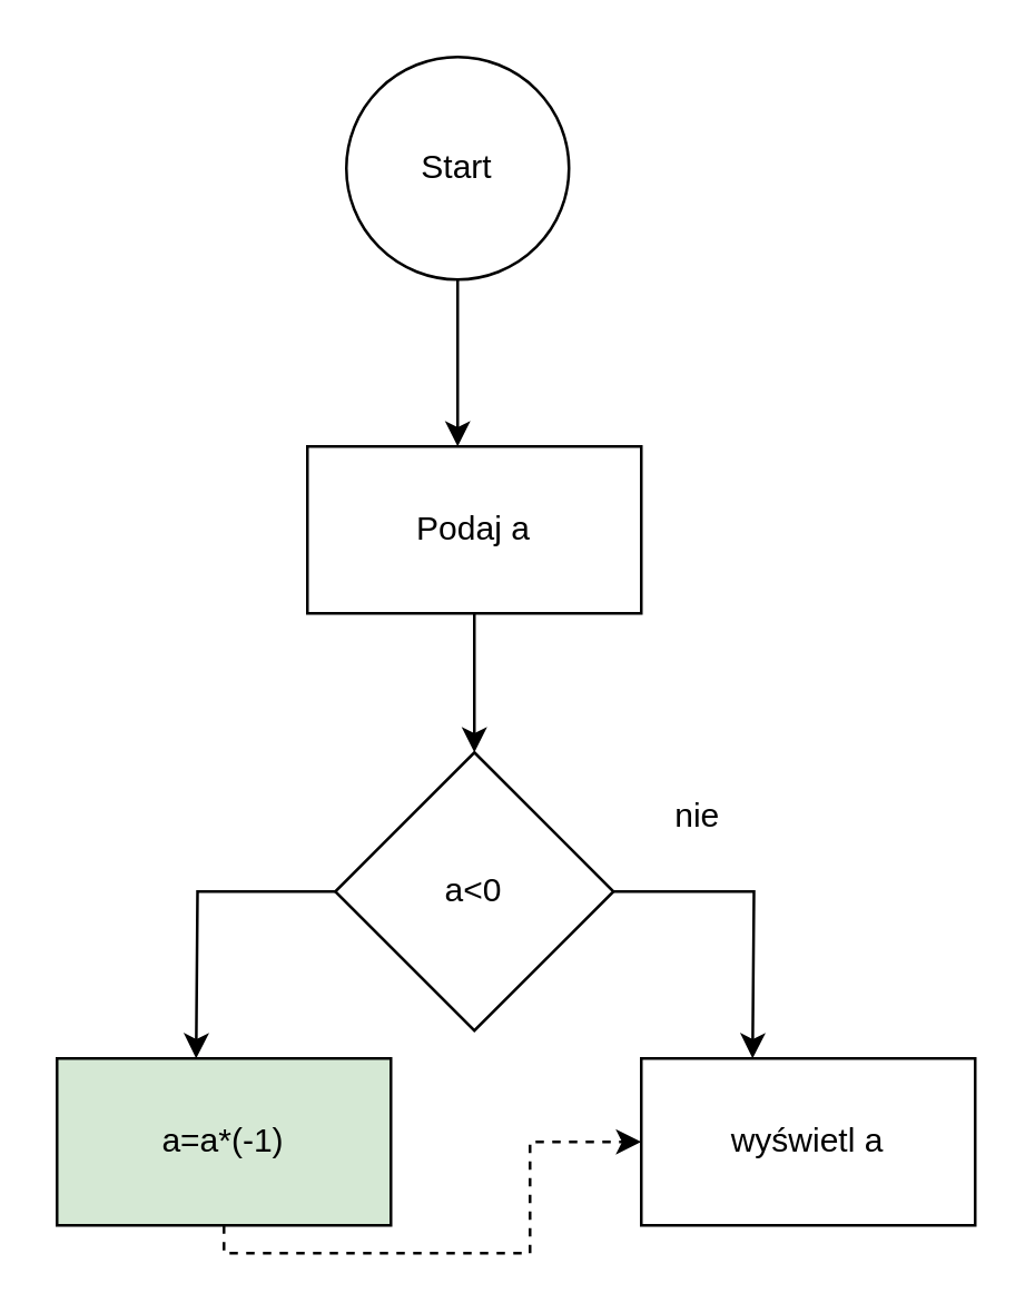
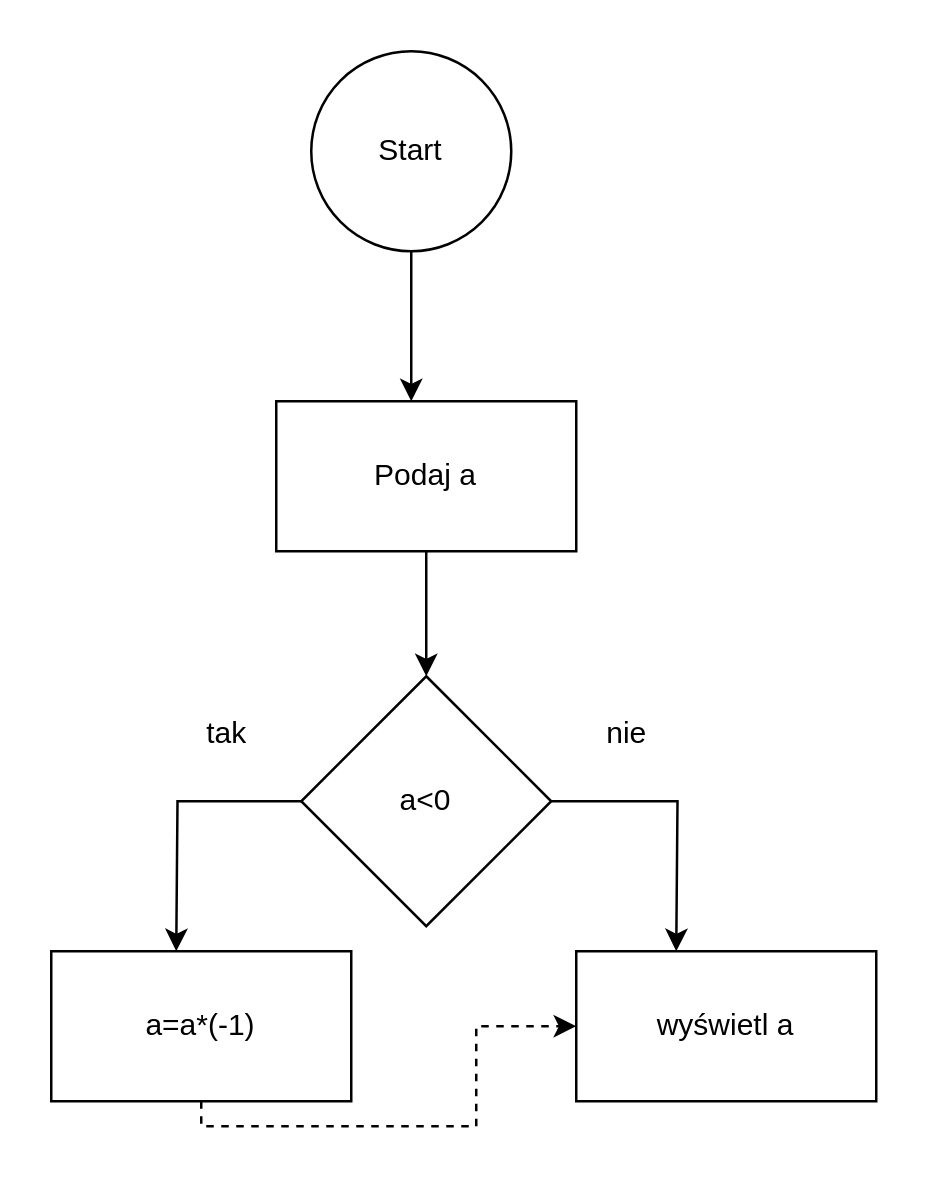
+ <mxCell id="9" value="&lt;div&gt;tak&lt;/div&gt;&lt;div&gt;&lt;br&gt;&lt;/div&gt;" style="text;html=1;align=center;verticalAlign=middle;resizable=0;points=[];autosize=1;strokeColor=none;fillColor=none;" vertex="1" parent="1"><mxGeometry x="70" y="280" width="40" height="40" as="geometry" /></mxCell>
- <mxCell id="12" value="a=a*(-1)" style="whiteSpace=wrap;html=1;fillColor=#d5e8d4;" vertex="1" parent="1"><mxGeometry x="20" y="380" width="120" height="60" as="geometry" /></mxCell>
+ <mxCell id="12" value="a=a*(-1)" style="whiteSpace=wrap;html=1;" vertex="1" parent="1"><mxGeometry x="20" y="380" width="120" height="60" as="geometry" /></mxCell>
